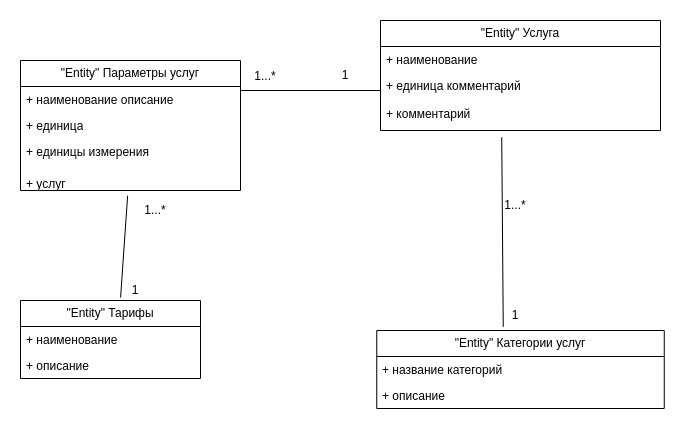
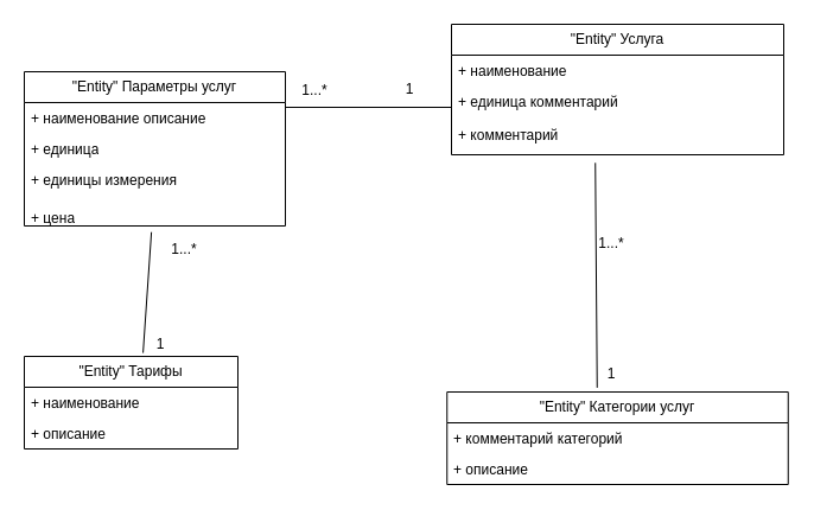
- <mxCell id="19" value="+ услуг" style="text;strokeColor=none;fillColor=none;align=left;verticalAlign=top;spacingLeft=4;spacingRight=4;overflow=hidden;rotatable=0;points=[[0,0.5],[1,0.5]];portConstraint=eastwest;whiteSpace=wrap;html=1;" parent="15" vertex="1"><mxGeometry y="110" width="220" height="20" as="geometry" /></mxCell>
+ <mxCell id="19" value="+ цена" style="text;strokeColor=none;fillColor=none;align=left;verticalAlign=top;spacingLeft=4;spacingRight=4;overflow=hidden;rotatable=0;points=[[0,0.5],[1,0.5]];portConstraint=eastwest;whiteSpace=wrap;html=1;" parent="15" vertex="1"><mxGeometry y="110" width="220" height="20" as="geometry" /></mxCell>
- <mxCell id="7" value="+ название категорий" style="text;strokeColor=none;fillColor=none;align=left;verticalAlign=top;spacingLeft=4;spacingRight=4;overflow=hidden;rotatable=0;points=[[0,0.5],[1,0.5]];portConstraint=eastwest;whiteSpace=wrap;html=1;" parent="6" vertex="1"><mxGeometry y="26" width="287.5" height="26" as="geometry" /></mxCell>
+ <mxCell id="7" value="+ комментарий категорий" style="text;strokeColor=none;fillColor=none;align=left;verticalAlign=top;spacingLeft=4;spacingRight=4;overflow=hidden;rotatable=0;points=[[0,0.5],[1,0.5]];portConstraint=eastwest;whiteSpace=wrap;html=1;" parent="6" vertex="1"><mxGeometry y="26" width="287.5" height="26" as="geometry" /></mxCell>
